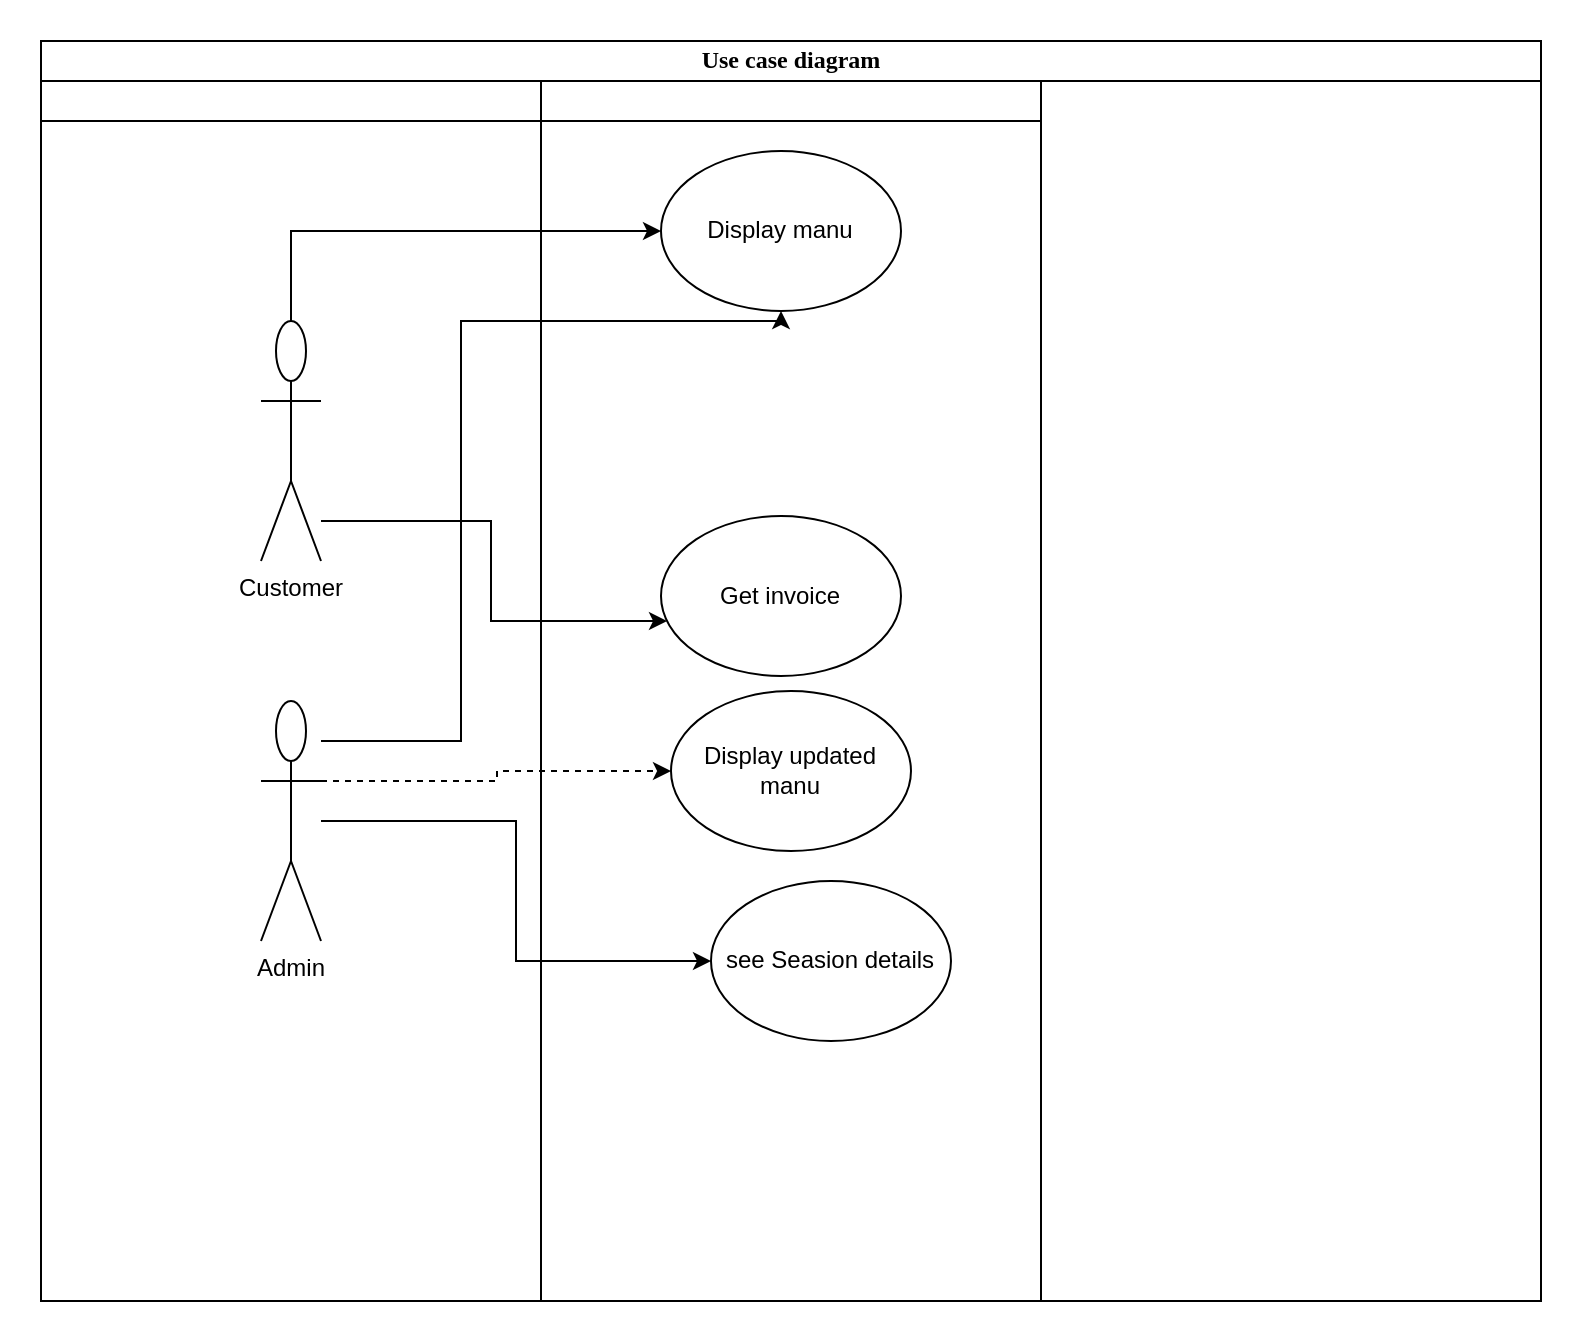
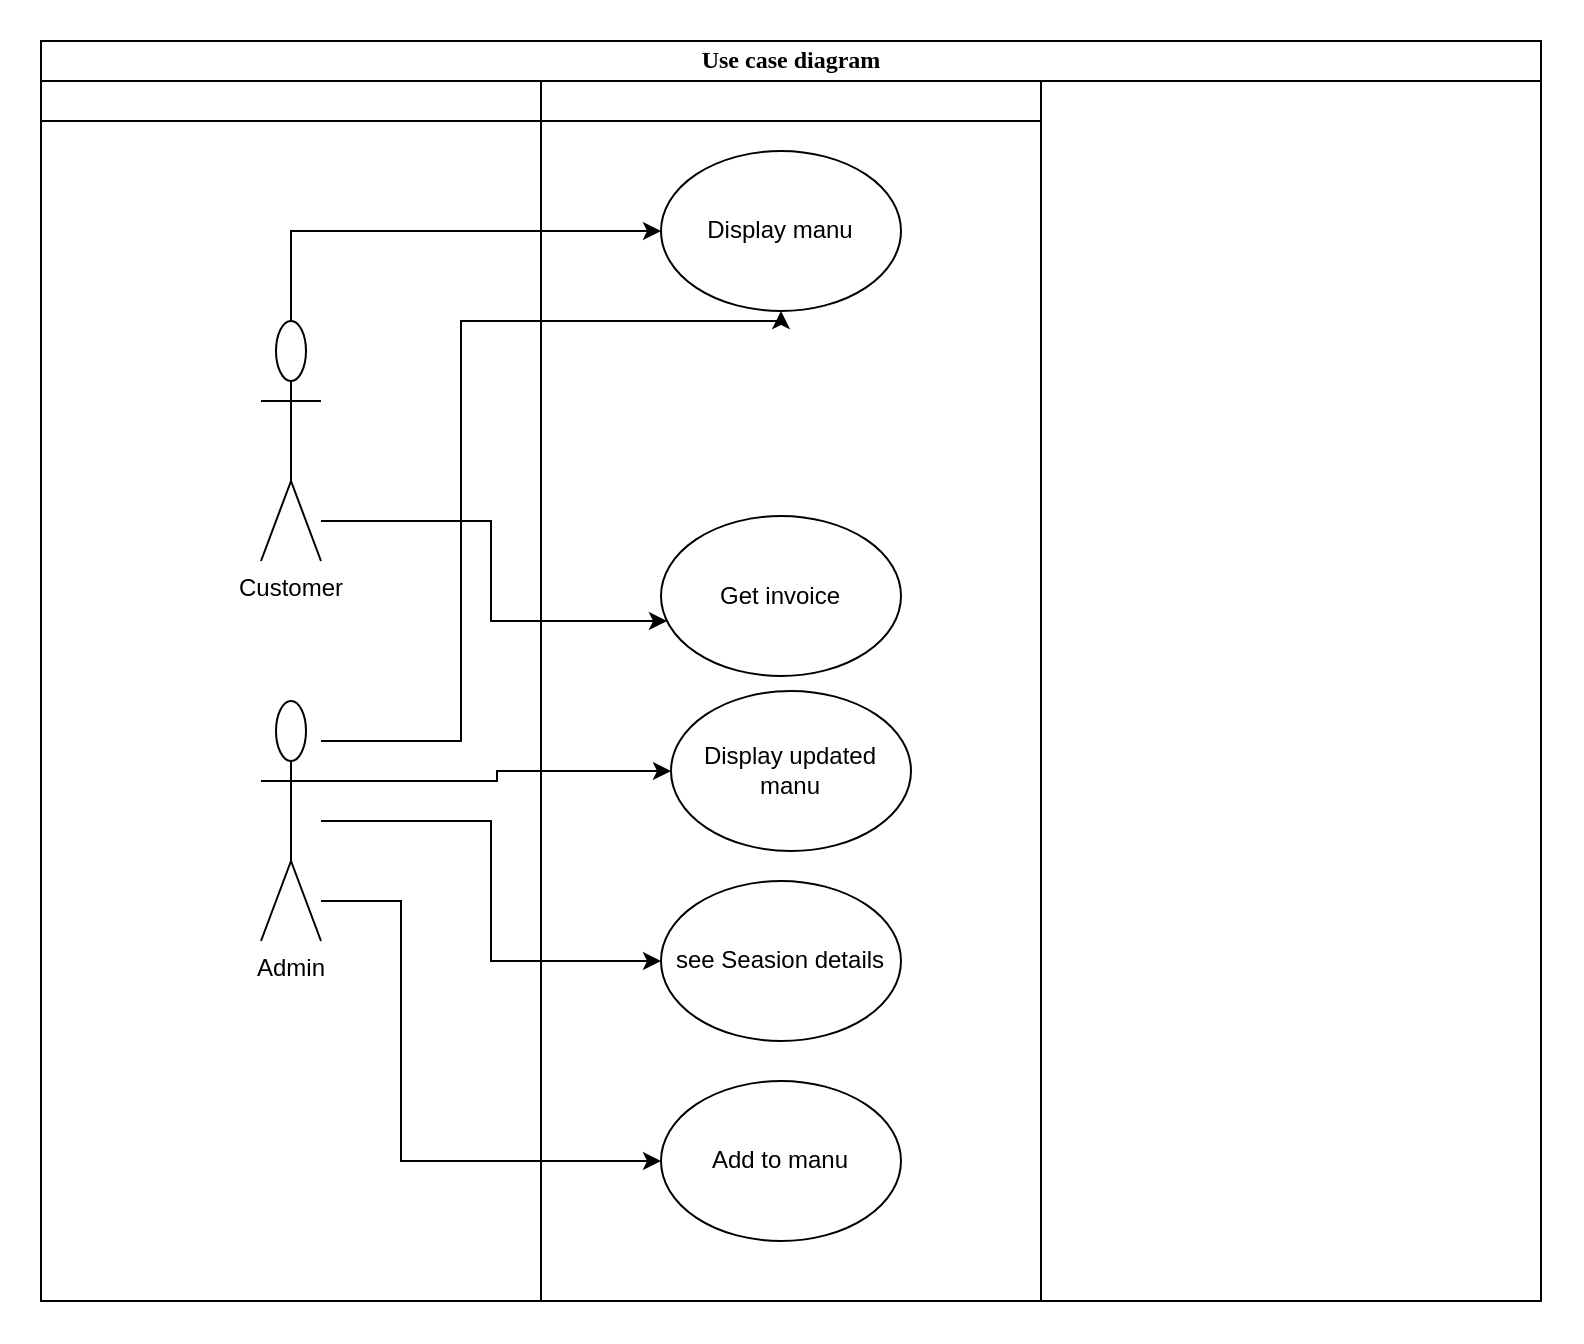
- <mxCell id="17" style="edgeStyle=orthogonalEdgeStyle;rounded=0;orthogonalLoop=1;jettySize=auto;html=1;entryX=0;entryY=0.5;entryDx=0;entryDy=0;dashed=1;" edge="1" parent="2" source="5" target="11"><mxGeometry relative="1" as="geometry"><Array as="points"><mxPoint x="228" y="370" /><mxPoint x="228" y="365" /></Array></mxGeometry></mxCell>
+ <mxCell id="17" style="edgeStyle=orthogonalEdgeStyle;rounded=0;orthogonalLoop=1;jettySize=auto;html=1;entryX=0;entryY=0.5;entryDx=0;entryDy=0;" edge="1" parent="2" source="5" target="11"><mxGeometry relative="1" as="geometry"><Array as="points"><mxPoint x="228" y="370" /><mxPoint x="228" y="365" /></Array></mxGeometry></mxCell>
- <mxCell id="9" value="see Seasion details" style="ellipse;whiteSpace=wrap;html=1;" vertex="1" parent="6"><mxGeometry x="85" y="400" width="120" height="80" as="geometry" /></mxCell>
+ <mxCell id="9" value="see Seasion details" style="ellipse;whiteSpace=wrap;html=1;" vertex="1" parent="6"><mxGeometry x="60" y="400" width="120" height="80" as="geometry" /></mxCell>
+ <mxCell id="15" style="edgeStyle=orthogonalEdgeStyle;rounded=0;orthogonalLoop=1;jettySize=auto;html=1;" edge="1" parent="2" source="5" target="10"><mxGeometry relative="1" as="geometry"><Array as="points"><mxPoint x="180" y="430" /><mxPoint x="180" y="560" /></Array></mxGeometry></mxCell>
+ <mxCell id="10" value="Add to manu" style="ellipse;whiteSpace=wrap;html=1;" vertex="1" parent="6"><mxGeometry x="60" y="500" width="120" height="80" as="geometry" /></mxCell>
